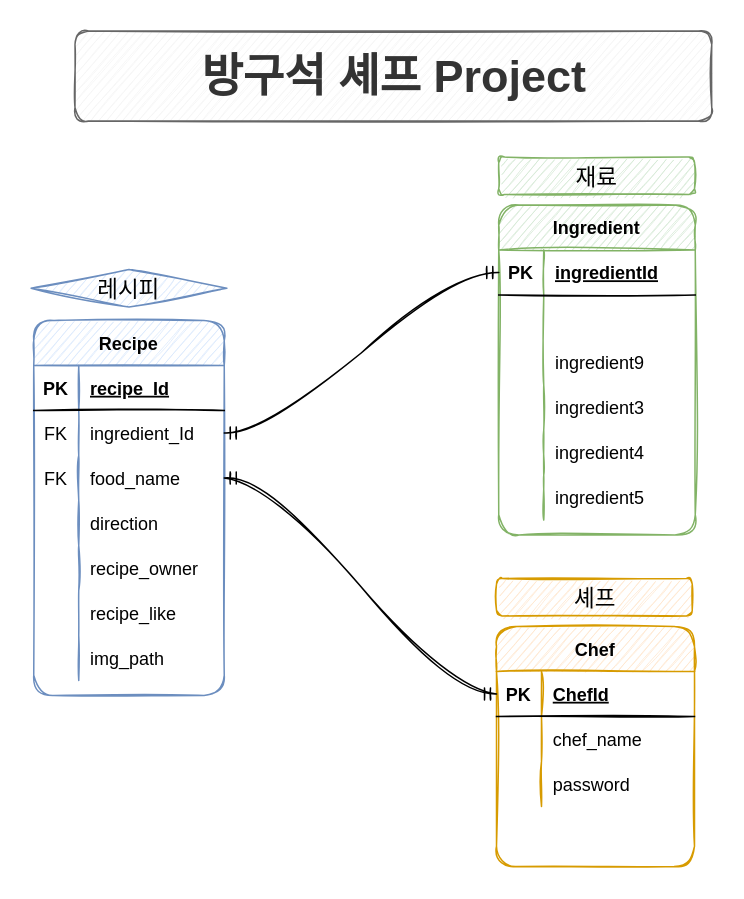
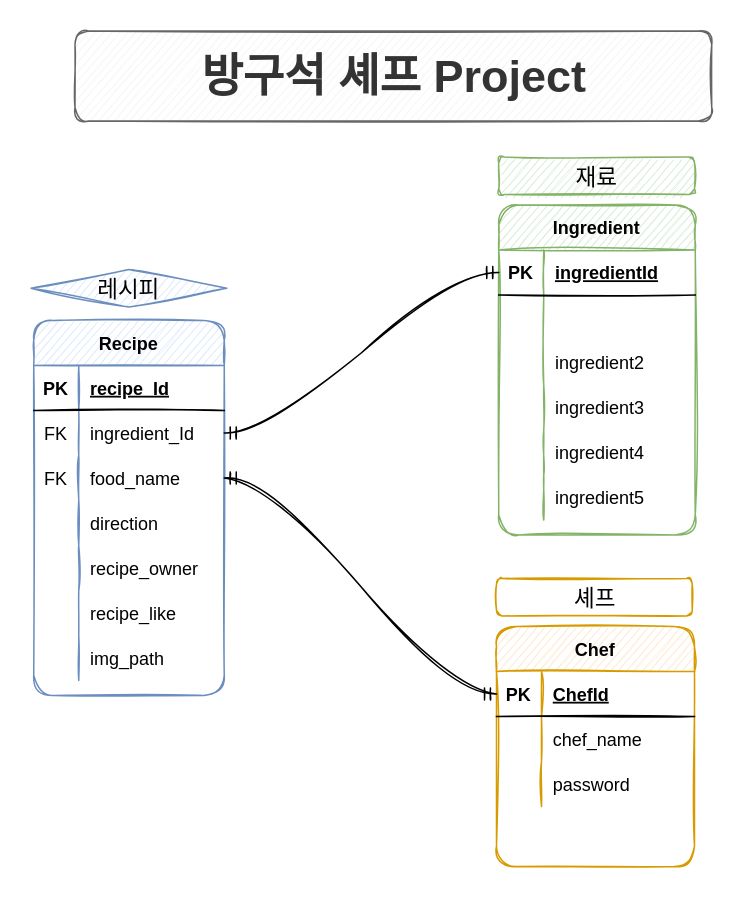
- <mxCell id="10" value="ingredient9" style="shape=partialRectangle;overflow=hidden;connectable=0;fillColor=none;top=0;left=0;bottom=0;right=0;align=left;spacingLeft=6;sketch=1;rounded=1;" parent="8" vertex="1"><mxGeometry x="30" width="101" height="30" as="geometry" /></mxCell>
+ <mxCell id="10" value="ingredient2" style="shape=partialRectangle;overflow=hidden;connectable=0;fillColor=none;top=0;left=0;bottom=0;right=0;align=left;spacingLeft=6;sketch=1;rounded=1;" parent="8" vertex="1"><mxGeometry x="30" width="101" height="30" as="geometry" /></mxCell>
- <mxCell id="59" value="셰프" style="whiteSpace=wrap;html=1;fontSize=15;fillColor=#ffe6cc;strokeColor=#d79b00;sketch=1;rounded=1;" vertex="1" parent="1"><mxGeometry x="330.5" y="385" width="130.5" height="25" as="geometry" /></mxCell>
+ <mxCell id="59" value="셰프" style="whiteSpace=wrap;html=1;fontSize=15;fillColor=#ffffff;strokeColor=#d79b00;sketch=1;rounded=1;" vertex="1" parent="1"><mxGeometry x="330.5" y="385" width="130.5" height="25" as="geometry" /></mxCell>
